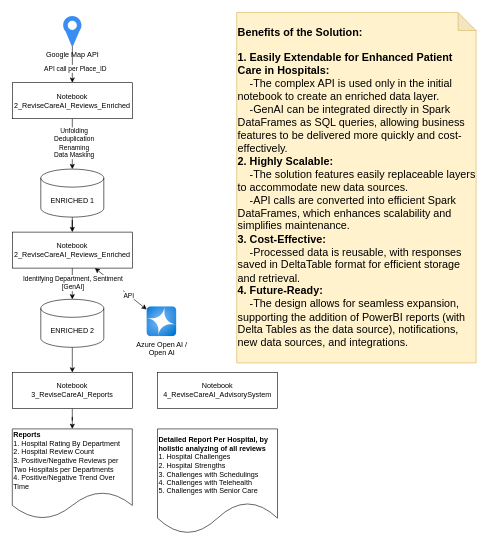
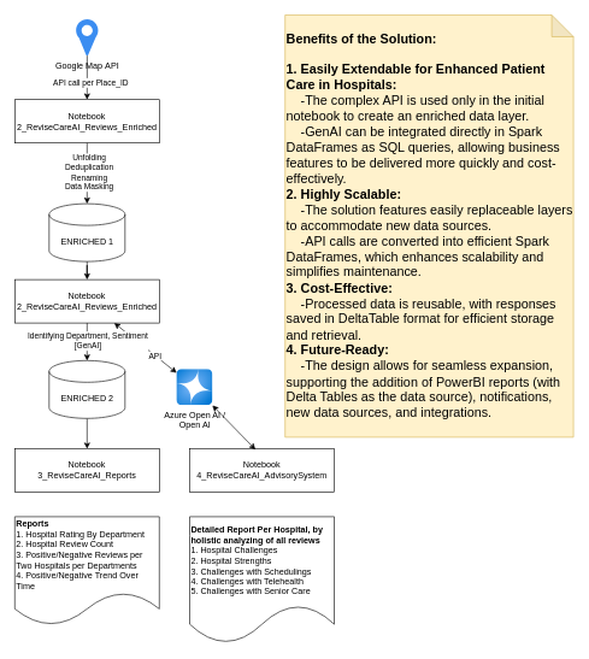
+ <mxCell id="22" style="rounded=0;orthogonalLoop=1;jettySize=auto;html=1;entryX=0.455;entryY=0.017;entryDx=0;entryDy=0;entryPerimeter=0;startArrow=classic;startFill=1;" edge="1" parent="1" source="17" target="21"><mxGeometry relative="1" as="geometry" /></mxCell>
- <mxCell id="18" style="edgeStyle=orthogonalEdgeStyle;rounded=0;orthogonalLoop=1;jettySize=auto;html=1;entryX=0.5;entryY=0;entryDx=0;entryDy=0;" edge="1" parent="1" source="19" target="20"><mxGeometry relative="1" as="geometry" /></mxCell>
